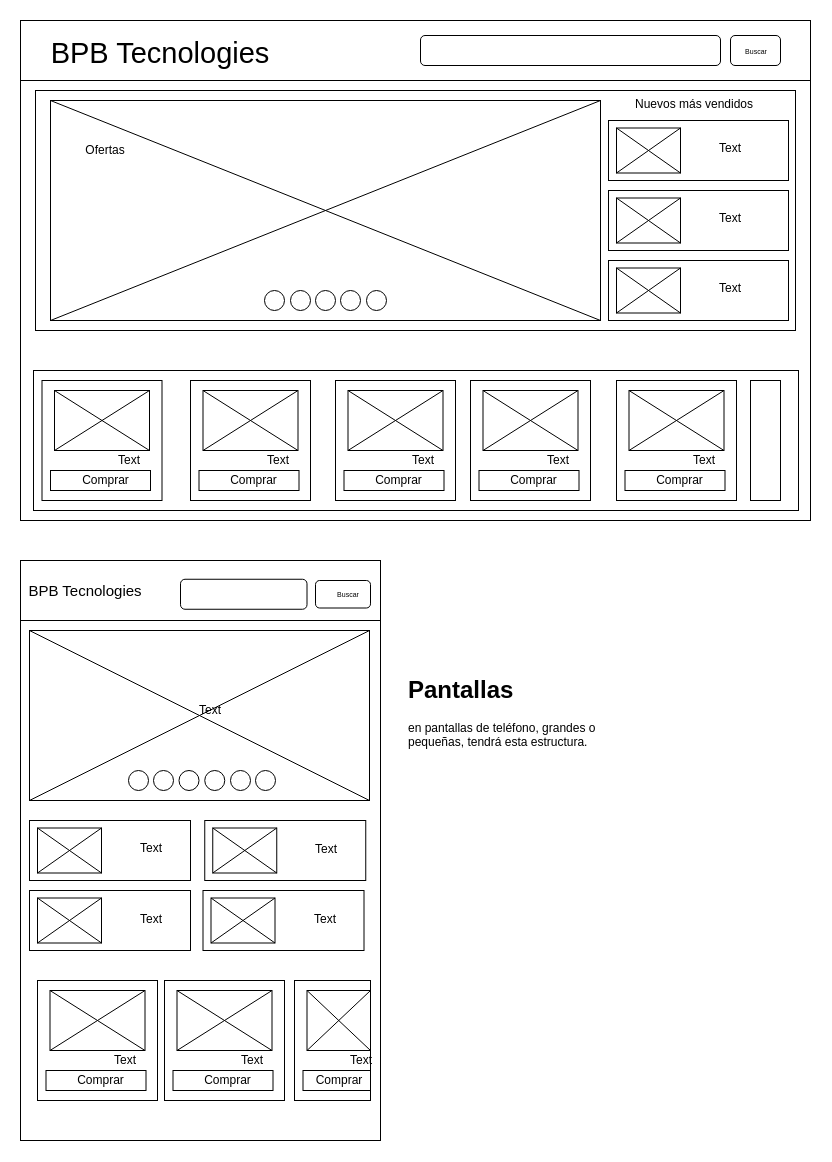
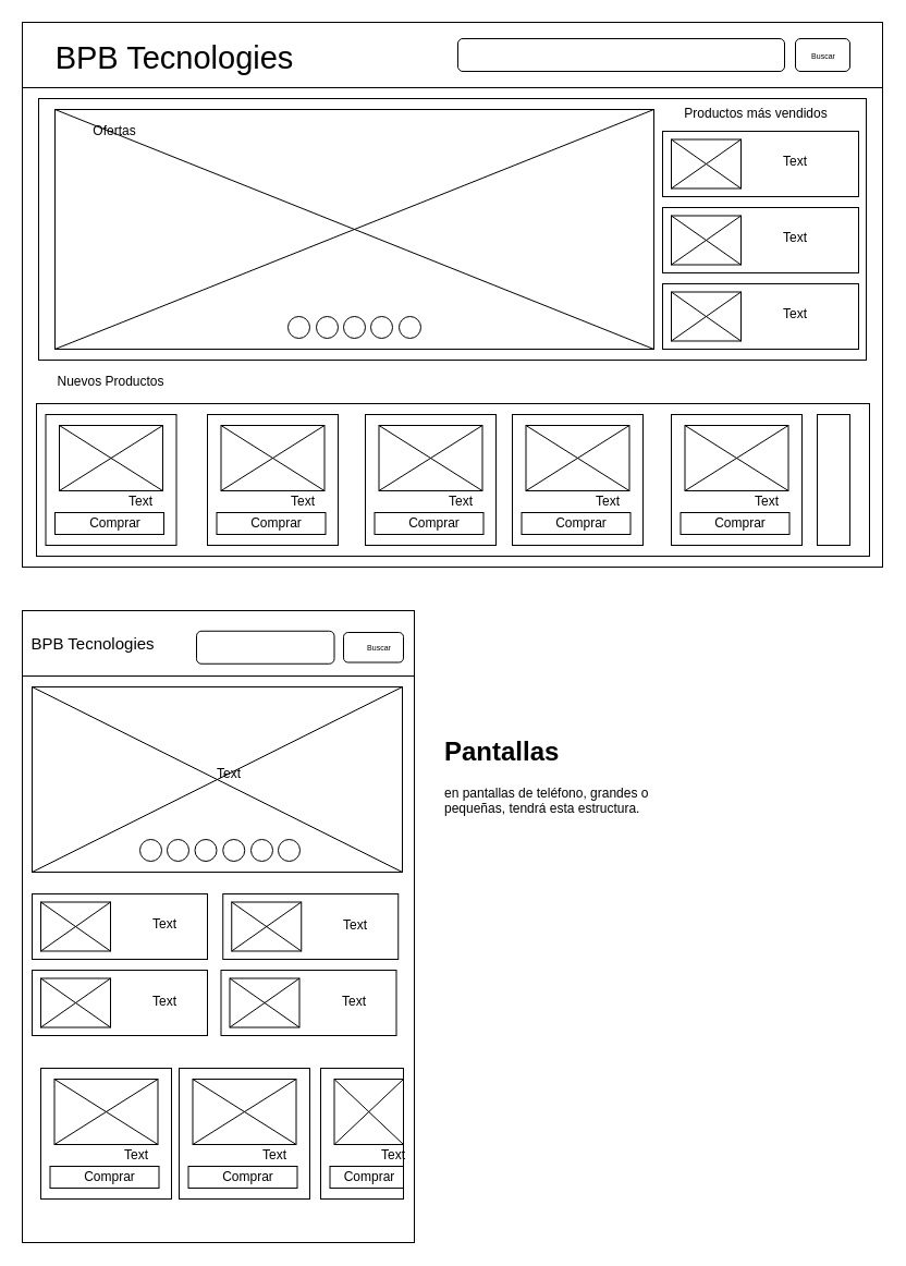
- <mxCell id="18" value="Nuevos más vendidos" style="text;html=1;strokeColor=none;fillColor=none;align=center;verticalAlign=middle;whiteSpace=wrap;rounded=0;" parent="1" vertex="1"><mxGeometry x="608" y="94" width="172" height="20" as="geometry" /></mxCell>
+ <mxCell id="18" value="Productos más vendidos" style="text;html=1;strokeColor=none;fillColor=none;align=center;verticalAlign=middle;whiteSpace=wrap;rounded=0;" parent="1" vertex="1"><mxGeometry x="608" y="94" width="172" height="20" as="geometry" /></mxCell>
- <mxCell id="20" value="Ofertas" style="text;html=1;strokeColor=none;fillColor=none;align=center;verticalAlign=middle;whiteSpace=wrap;rounded=0;" parent="1" vertex="1"><mxGeometry x="60" y="140" width="90" height="20" as="geometry" /></mxCell>
+ <mxCell id="20" value="Ofertas" style="text;html=1;strokeColor=none;fillColor=none;align=center;verticalAlign=middle;whiteSpace=wrap;rounded=0;" parent="1" vertex="1"><mxGeometry x="60" y="110" width="90" height="20" as="geometry" /></mxCell>
+ <mxCell id="19" value="Nuevos Productos" style="text;html=1;strokeColor=none;fillColor=none;align=center;verticalAlign=middle;whiteSpace=wrap;rounded=0;" parent="1" vertex="1"><mxGeometry x="33" y="340" width="137" height="20" as="geometry" /></mxCell>
